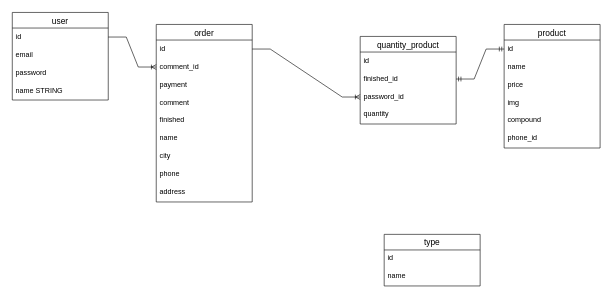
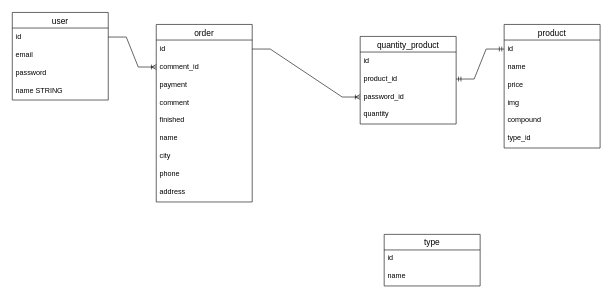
- <mxCell id="19" value="finished_id" style="text;strokeColor=none;fillColor=none;spacingLeft=4;spacingRight=4;overflow=hidden;rotatable=0;points=[[0,0.5],[1,0.5]];portConstraint=eastwest;fontSize=12;" parent="17" vertex="1"><mxGeometry y="56" width="160" height="30" as="geometry" /></mxCell>
+ <mxCell id="19" value="product_id" style="text;strokeColor=none;fillColor=none;spacingLeft=4;spacingRight=4;overflow=hidden;rotatable=0;points=[[0,0.5],[1,0.5]];portConstraint=eastwest;fontSize=12;" parent="17" vertex="1"><mxGeometry y="56" width="160" height="30" as="geometry" /></mxCell>
- <mxCell id="13" value="phone_id" style="text;strokeColor=none;fillColor=none;spacingLeft=4;spacingRight=4;overflow=hidden;rotatable=0;points=[[0,0.5],[1,0.5]];portConstraint=eastwest;fontSize=12;" parent="7" vertex="1"><mxGeometry y="176" width="160" height="30" as="geometry" /></mxCell>
+ <mxCell id="13" value="type_id" style="text;strokeColor=none;fillColor=none;spacingLeft=4;spacingRight=4;overflow=hidden;rotatable=0;points=[[0,0.5],[1,0.5]];portConstraint=eastwest;fontSize=12;" parent="7" vertex="1"><mxGeometry y="176" width="160" height="30" as="geometry" /></mxCell>
